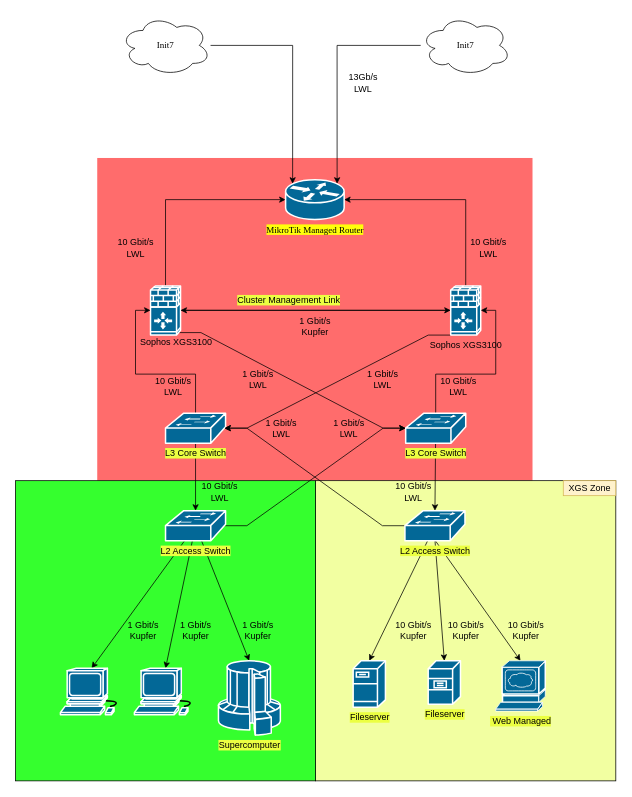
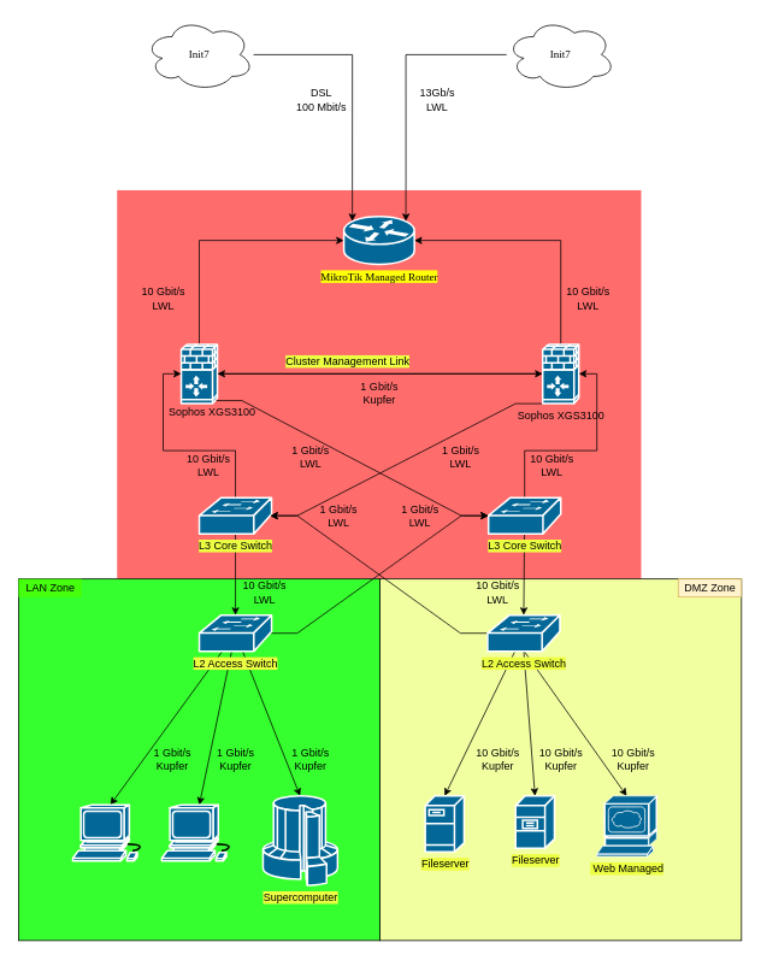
+ <mxCell id="44" value="DSL&lt;br&gt;100 Mbit/s" style="text;html=1;align=center;verticalAlign=middle;resizable=0;points=[];autosize=1;strokeColor=none;fillColor=none;" parent="1" vertex="1"><mxGeometry x="320" y="95" width="70" height="30" as="geometry" /></mxCell>
+ <mxCell id="26" value="LAN Zone" style="text;html=1;align=center;verticalAlign=middle;resizable=0;points=[];autosize=1;strokeColor=none;fillColor=#45FF0D;" parent="1" vertex="1"><mxGeometry x="20" y="640" width="70" height="20" as="geometry" /></mxCell>
- <mxCell id="25" value="XGS Zone" style="text;html=1;align=center;verticalAlign=middle;resizable=0;points=[];autosize=1;strokeColor=#d6b656;fillColor=#fff2cc;" parent="1" vertex="1"><mxGeometry x="750" y="640" width="70" height="20" as="geometry" /></mxCell>
+ <mxCell id="25" value="DMZ Zone" style="text;html=1;align=center;verticalAlign=middle;resizable=0;points=[];autosize=1;strokeColor=#d6b656;fillColor=#fff2cc;" parent="1" vertex="1"><mxGeometry x="750" y="640" width="70" height="20" as="geometry" /></mxCell>
